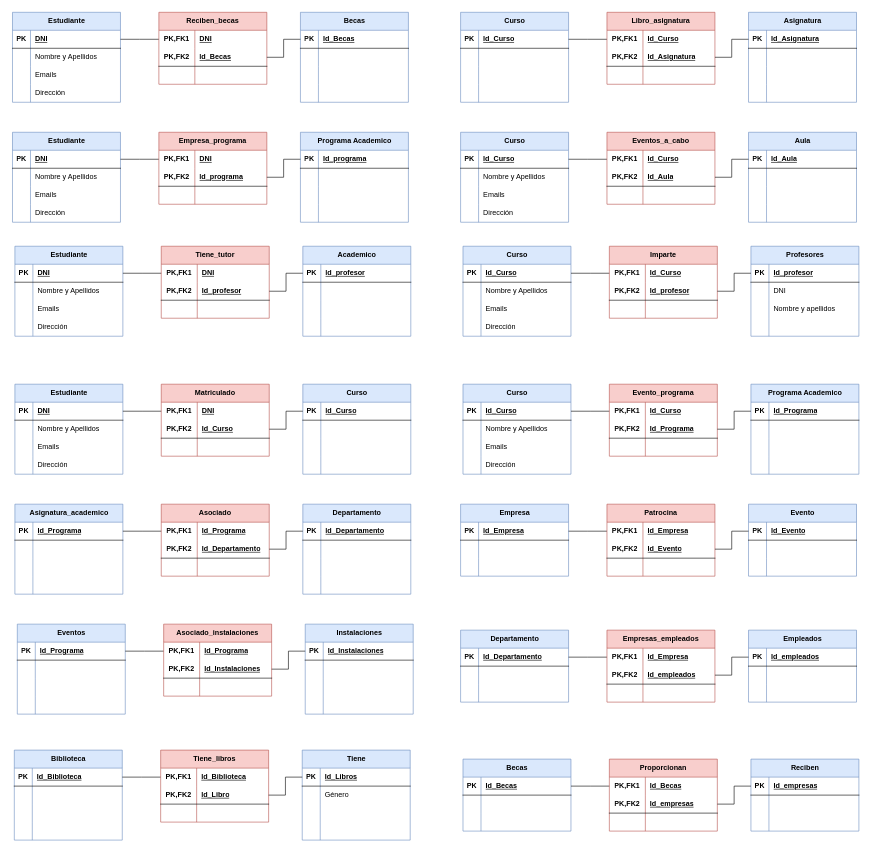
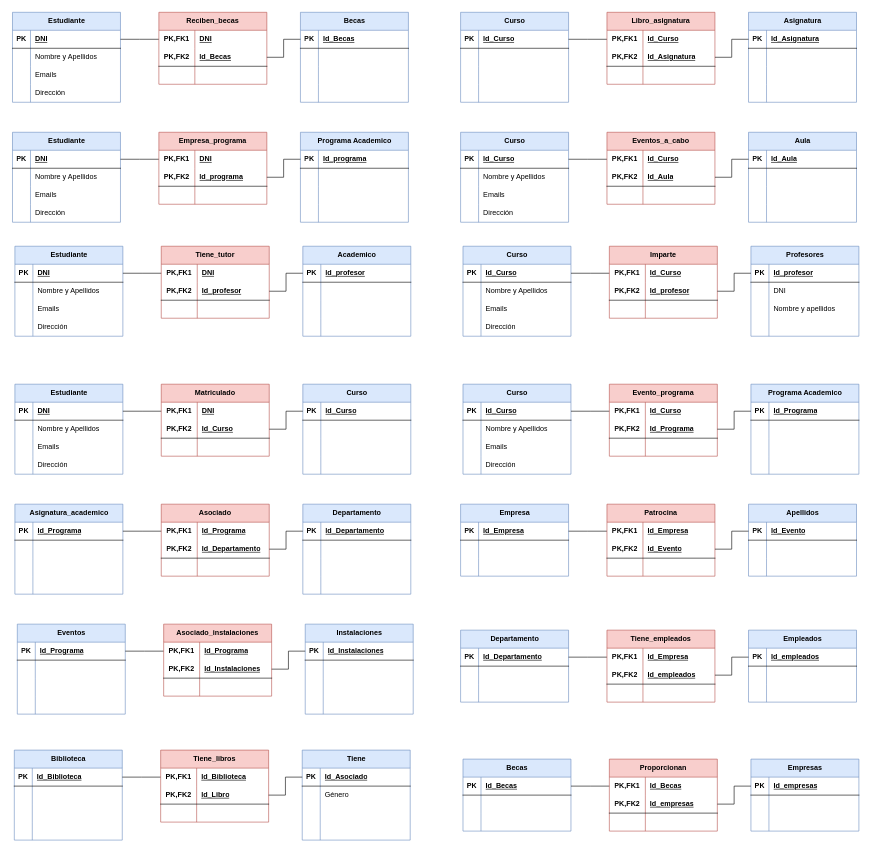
- <mxCell id="354" value="Evento" style="shape=table;startSize=30;container=1;collapsible=1;childLayout=tableLayout;fixedRows=1;rowLines=0;fontStyle=1;align=center;resizeLast=1;html=1;fillColor=#dae8fc;strokeColor=#6c8ebf;fontColor=#000000;" parent="1" vertex="1"><mxGeometry x="1247" y="840" width="180" height="120" as="geometry" /></mxCell>
+ <mxCell id="354" value="Apellidos" style="shape=table;startSize=30;container=1;collapsible=1;childLayout=tableLayout;fixedRows=1;rowLines=0;fontStyle=1;align=center;resizeLast=1;html=1;fillColor=#dae8fc;strokeColor=#6c8ebf;fontColor=#000000;" parent="1" vertex="1"><mxGeometry x="1247" y="840" width="180" height="120" as="geometry" /></mxCell>
- <mxCell id="435" value="Empresas_empleados" style="shape=table;startSize=30;container=1;collapsible=1;childLayout=tableLayout;fixedRows=1;rowLines=0;fontStyle=1;align=center;resizeLast=1;html=1;whiteSpace=wrap;fillColor=#f8cecc;strokeColor=#b85450;fontColor=#000000;" parent="1" vertex="1"><mxGeometry x="1011" y="1050" width="180" height="120" as="geometry" /></mxCell>
+ <mxCell id="435" value="Tiene_empleados" style="shape=table;startSize=30;container=1;collapsible=1;childLayout=tableLayout;fixedRows=1;rowLines=0;fontStyle=1;align=center;resizeLast=1;html=1;whiteSpace=wrap;fillColor=#f8cecc;strokeColor=#b85450;fontColor=#000000;" parent="1" vertex="1"><mxGeometry x="1011" y="1050" width="180" height="120" as="geometry" /></mxCell>
- <mxCell id="494" value="Reciben" style="shape=table;startSize=30;container=1;collapsible=1;childLayout=tableLayout;fixedRows=1;rowLines=0;fontStyle=1;align=center;resizeLast=1;html=1;fillColor=#dae8fc;strokeColor=#6c8ebf;fontColor=#000000;" parent="1" vertex="1"><mxGeometry x="1251" y="1265" width="180" height="120" as="geometry" /></mxCell>
+ <mxCell id="494" value="Empresas" style="shape=table;startSize=30;container=1;collapsible=1;childLayout=tableLayout;fixedRows=1;rowLines=0;fontStyle=1;align=center;resizeLast=1;html=1;fillColor=#dae8fc;strokeColor=#6c8ebf;fontColor=#000000;" parent="1" vertex="1"><mxGeometry x="1251" y="1265" width="180" height="120" as="geometry" /></mxCell>
- <mxCell id="462" value="Id_Libros" style="shape=partialRectangle;connectable=0;fillColor=none;top=0;left=0;bottom=0;right=0;align=left;spacingLeft=6;fontStyle=5;overflow=hidden;whiteSpace=wrap;html=1;fontColor=#000000;" parent="460" vertex="1"><mxGeometry x="30" width="150" height="30" as="geometry"><mxRectangle width="150" height="30" as="alternateBounds" /></mxGeometry></mxCell>
+ <mxCell id="462" value="Id_Asociado" style="shape=partialRectangle;connectable=0;fillColor=none;top=0;left=0;bottom=0;right=0;align=left;spacingLeft=6;fontStyle=5;overflow=hidden;whiteSpace=wrap;html=1;fontColor=#000000;" parent="460" vertex="1"><mxGeometry x="30" width="150" height="30" as="geometry"><mxRectangle width="150" height="30" as="alternateBounds" /></mxGeometry></mxCell>
